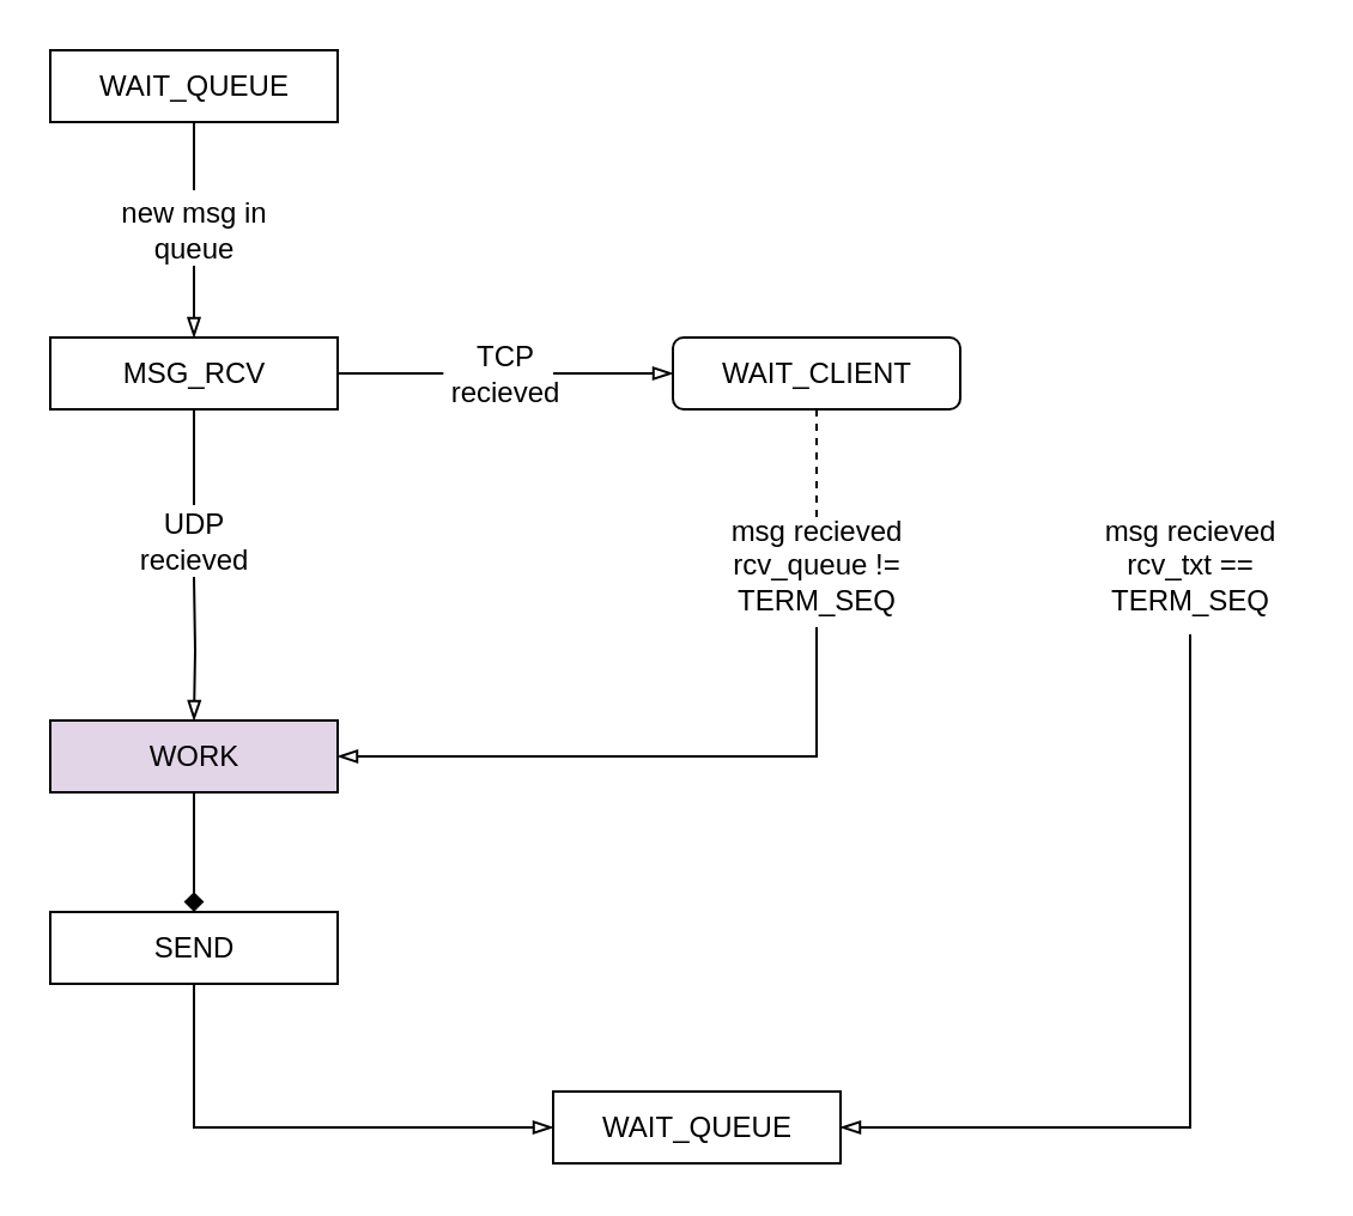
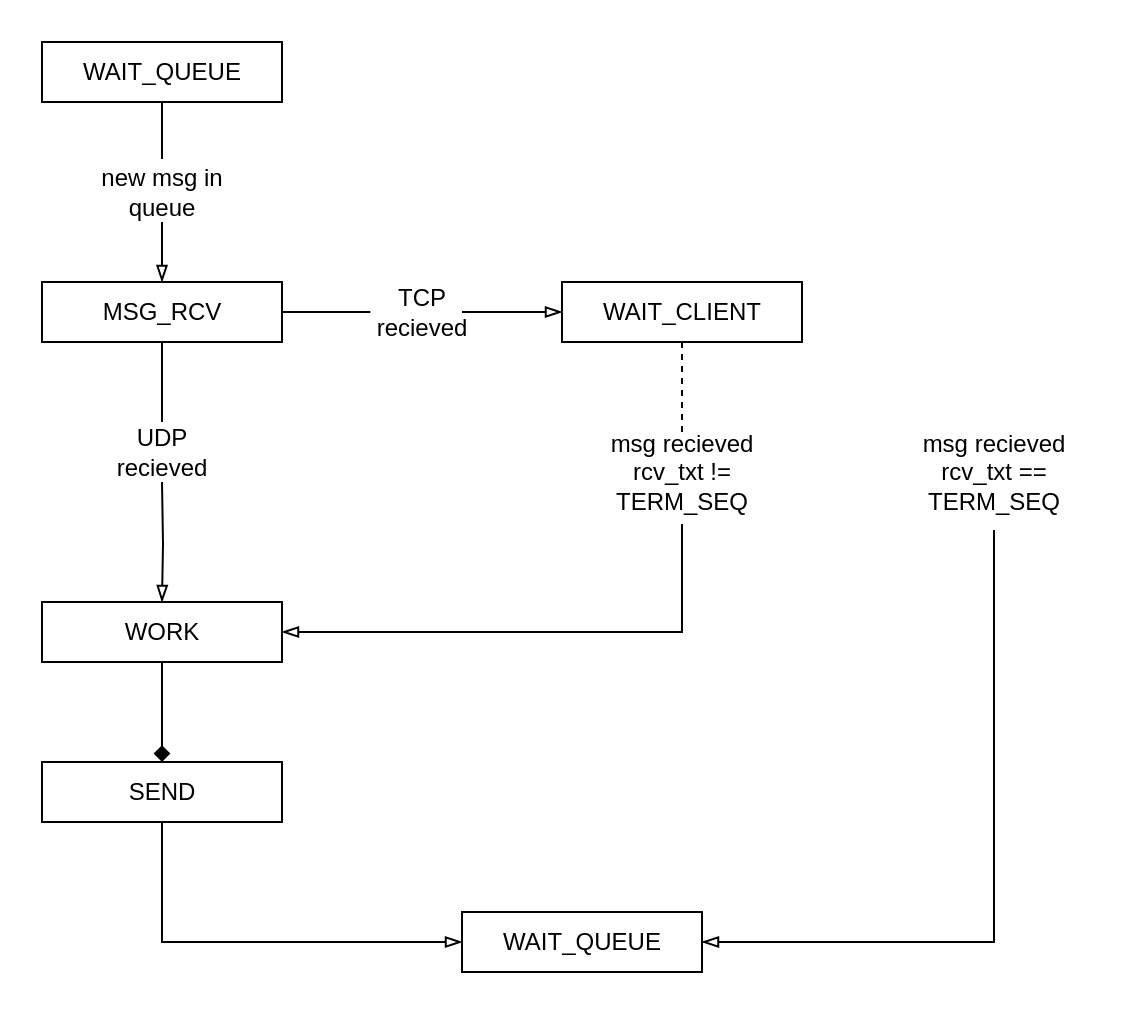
- <mxCell id="14" value="WAIT_CLIENT" style="whiteSpace=wrap;html=1;rounded=1;" parent="1" vertex="1"><mxGeometry x="280.5" y="140.5" width="120" height="30" as="geometry" /></mxCell>
+ <mxCell id="14" value="WAIT_CLIENT" style="rounded=0;whiteSpace=wrap;html=1;" parent="1" vertex="1"><mxGeometry x="280.5" y="140.5" width="120" height="30" as="geometry" /></mxCell>
- <mxCell id="22" value="&lt;div&gt;msg recieved&lt;br&gt;&lt;/div&gt;&lt;div&gt;rcv_queue != TERM_SEQ&lt;/div&gt;" style="text;html=1;strokeColor=none;fillColor=none;align=center;verticalAlign=middle;whiteSpace=wrap;rounded=0;" parent="1" vertex="1"><mxGeometry x="294.5" y="215.5" width="92" height="40" as="geometry" /></mxCell>
+ <mxCell id="22" value="&lt;div&gt;msg recieved&lt;br&gt;&lt;/div&gt;&lt;div&gt;rcv_txt != TERM_SEQ&lt;/div&gt;" style="text;html=1;strokeColor=none;fillColor=none;align=center;verticalAlign=middle;whiteSpace=wrap;rounded=0;" parent="1" vertex="1"><mxGeometry x="294.5" y="215.5" width="92" height="40" as="geometry" /></mxCell>
- <mxCell id="8" value="WORK" style="rounded=0;whiteSpace=wrap;html=1;fillColor=#e1d5e7;" parent="1" vertex="1"><mxGeometry x="20.5" y="300.5" width="120" height="30" as="geometry" /></mxCell>
+ <mxCell id="8" value="WORK" style="rounded=0;whiteSpace=wrap;html=1;" parent="1" vertex="1"><mxGeometry x="20.5" y="300.5" width="120" height="30" as="geometry" /></mxCell>
